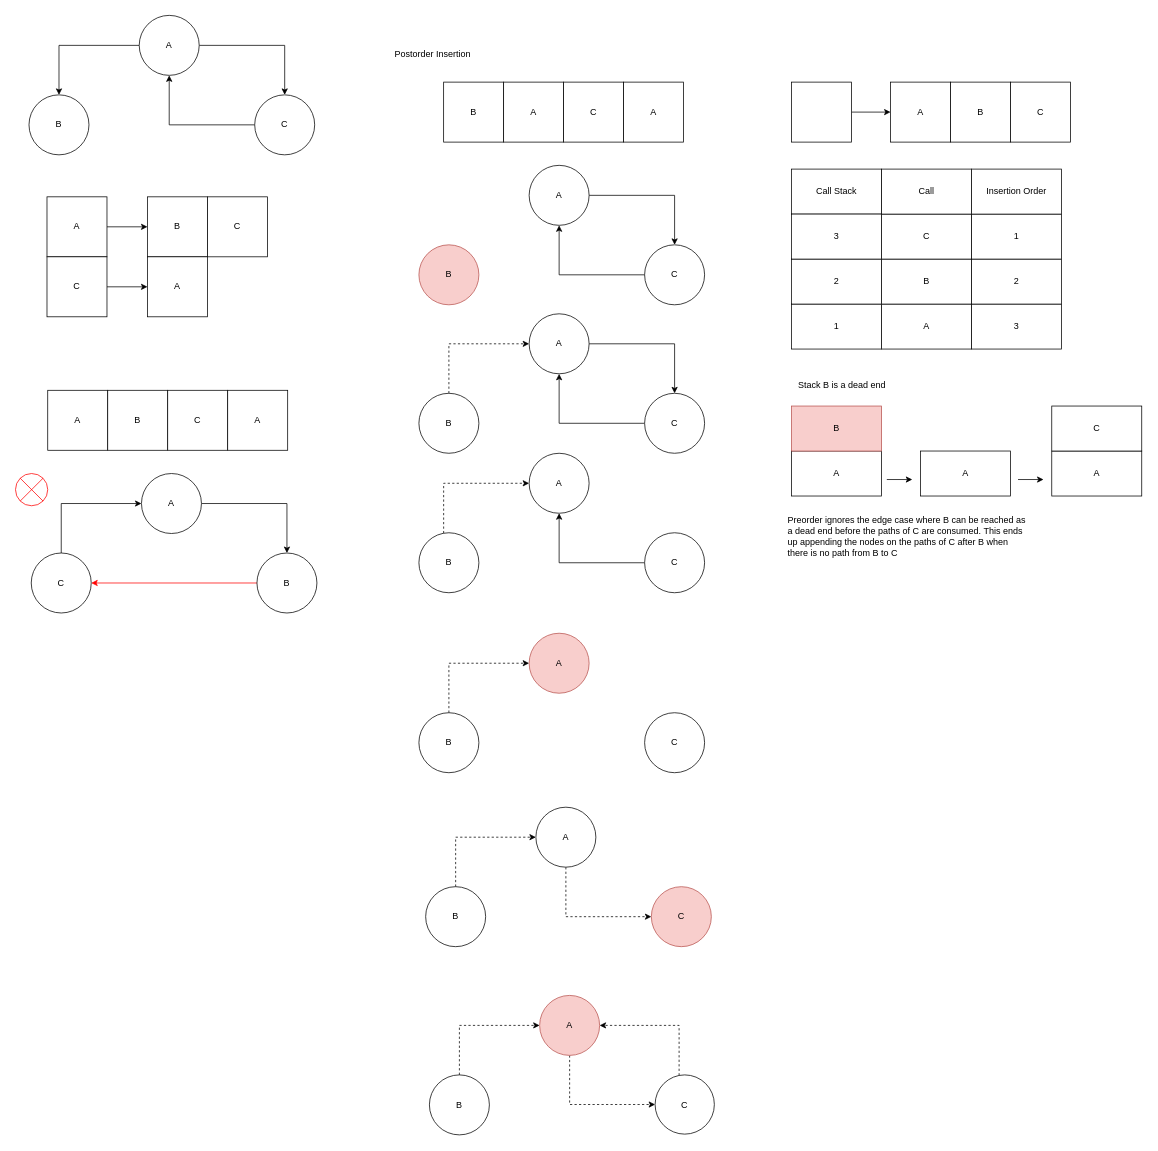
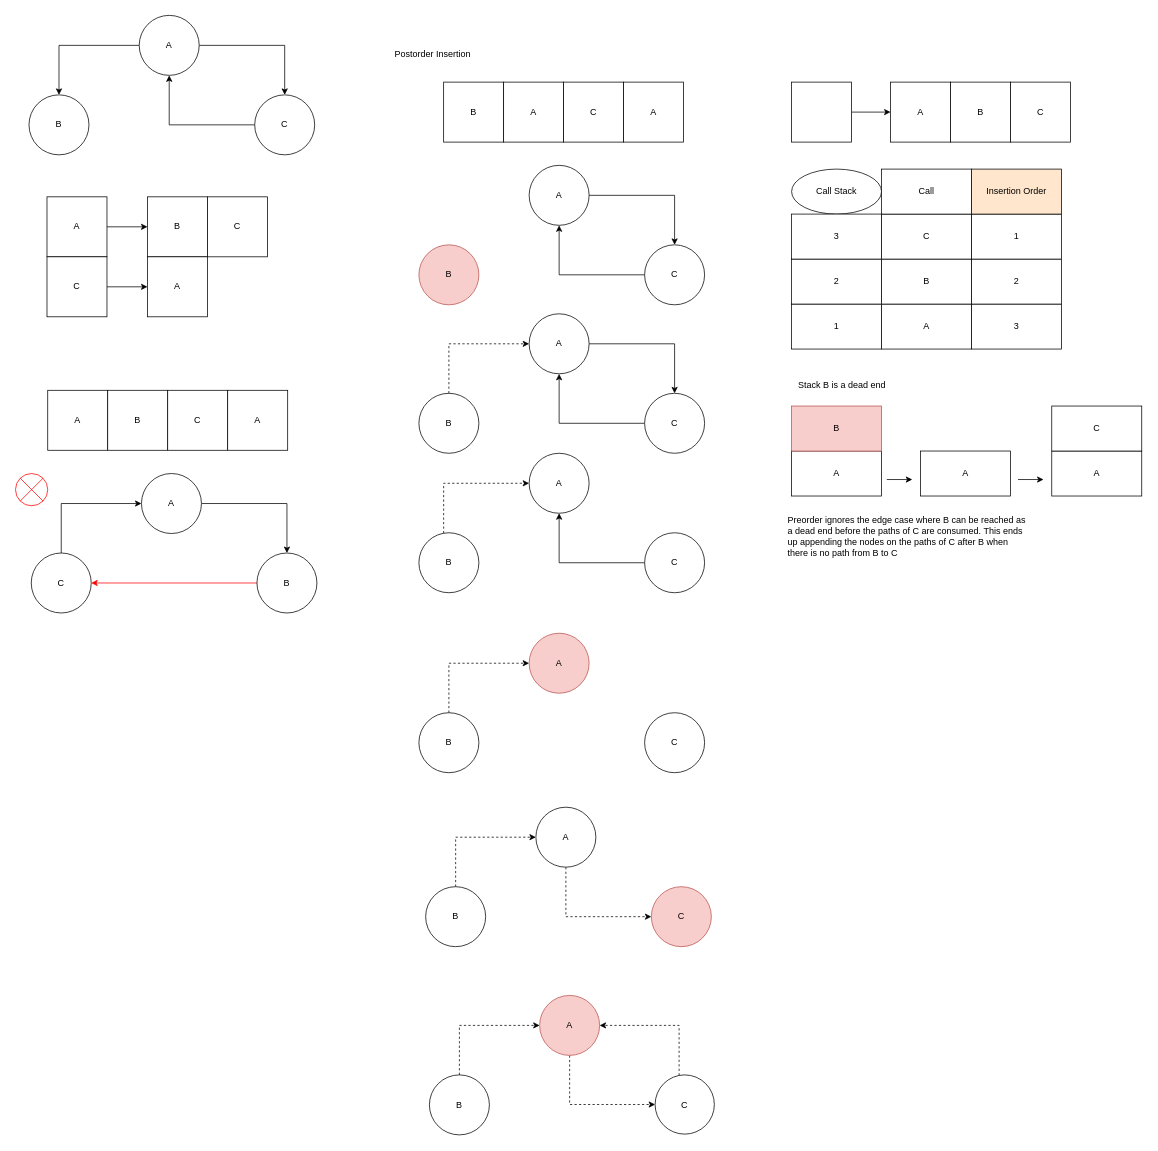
- <mxCell id="73" value="Call Stack" style="rounded=0;whiteSpace=wrap;html=1;" vertex="1" parent="1"><mxGeometry x="1055" y="225" width="120" height="60" as="geometry" /></mxCell>
+ <mxCell id="73" value="Call Stack" style="ellipse;whiteSpace=wrap;html=1;" vertex="1" parent="1"><mxGeometry x="1055" y="225" width="120" height="60" as="geometry" /></mxCell>
- <mxCell id="74" value="Insertion Order" style="rounded=0;whiteSpace=wrap;html=1;" vertex="1" parent="1"><mxGeometry x="1295" y="225" width="120" height="60" as="geometry" /></mxCell>
+ <mxCell id="74" value="Insertion Order" style="rounded=0;whiteSpace=wrap;html=1;fillColor=#ffe6cc;" vertex="1" parent="1"><mxGeometry x="1295" y="225" width="120" height="60" as="geometry" /></mxCell>
